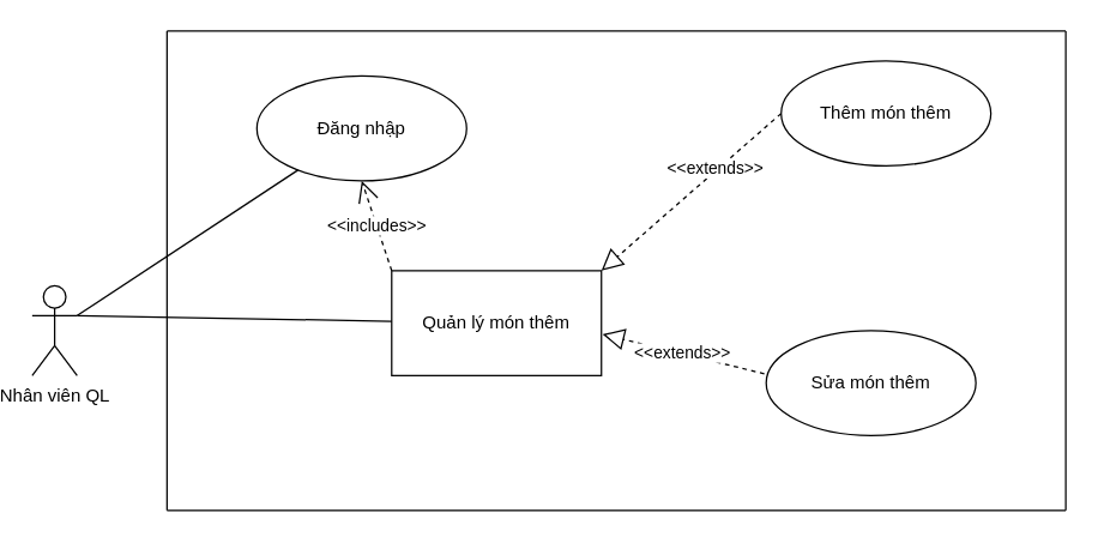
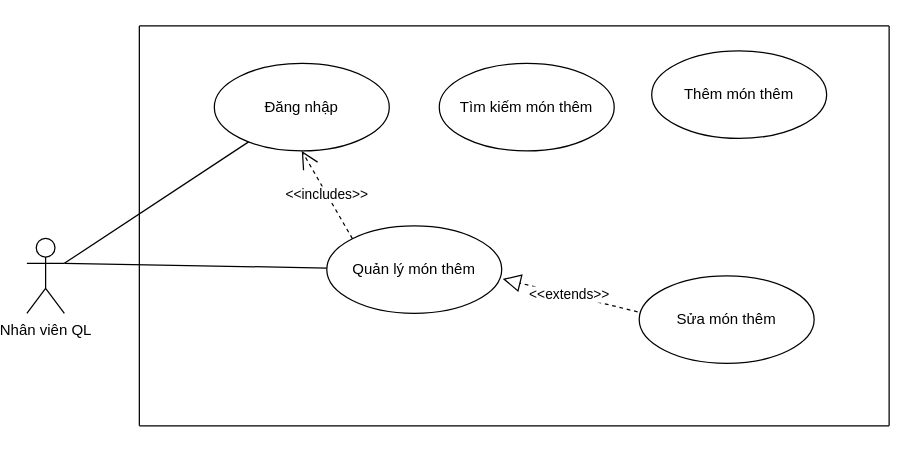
+ <mxCell id="6" value="Tìm kiếm món thêm" style="ellipse;whiteSpace=wrap;html=1;" vertex="1" parent="1"><mxGeometry x="350" y="50" width="140" height="70" as="geometry" /></mxCell>
- <mxCell id="10" value="" style="endArrow=block;dashed=1;endFill=0;endSize=12;html=1;rounded=0;exitX=0;exitY=0.5;exitDx=0;exitDy=0;entryX=1;entryY=0;entryDx=0;entryDy=0;" edge="1" parent="1" source="7" target="2"><mxGeometry width="160" relative="1" as="geometry"><mxPoint x="430" y="130" as="sourcePoint" /><mxPoint x="390" y="200" as="targetPoint" /></mxGeometry></mxCell>
- <mxCell id="11" value="&amp;lt;&amp;lt;extends&amp;gt;&amp;gt;" style="edgeLabel;html=1;align=center;verticalAlign=middle;resizable=0;points=[];" vertex="1" connectable="0" parent="10"><mxGeometry x="-0.285" y="-2" relative="1" as="geometry"><mxPoint as="offset" /></mxGeometry></mxCell>
- <mxCell id="2" value="Quản lý món thêm" style="whiteSpace=wrap;html=1;rounded=0;" vertex="1" parent="1"><mxGeometry x="260" y="180" width="140" height="70" as="geometry" /></mxCell>
+ <mxCell id="2" value="Quản lý món thêm" style="ellipse;whiteSpace=wrap;html=1;" vertex="1" parent="1"><mxGeometry x="260" y="180" width="140" height="70" as="geometry" /></mxCell>
